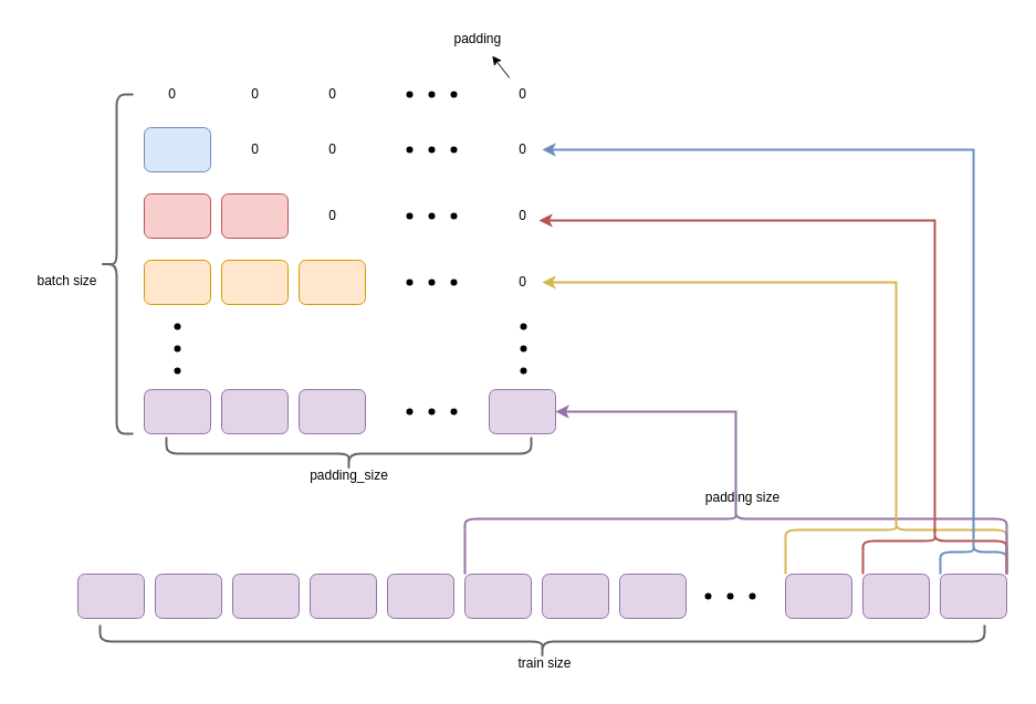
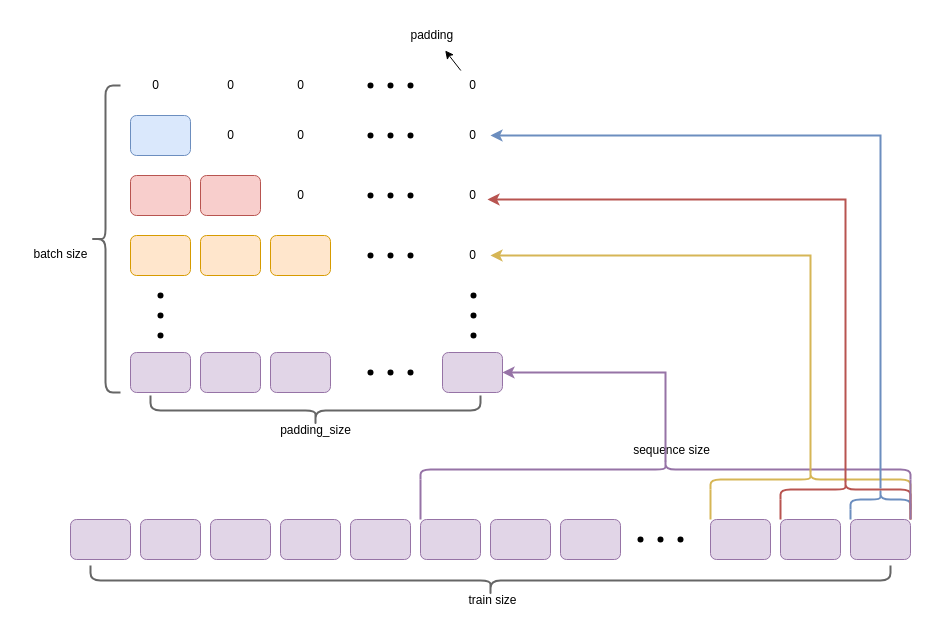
- <mxCell id="18" value="padding size" style="text;html=1;align=center;verticalAlign=middle;resizable=0;points=[];autosize=1;strokeColor=none;fillColor=none;" parent="1" vertex="1"><mxGeometry x="621" y="435" width="100" height="30" as="geometry" /></mxCell>
+ <mxCell id="18" value="sequence size" style="text;html=1;align=center;verticalAlign=middle;resizable=0;points=[];autosize=1;strokeColor=none;fillColor=none;" parent="1" vertex="1"><mxGeometry x="621" y="435" width="100" height="30" as="geometry" /></mxCell>
